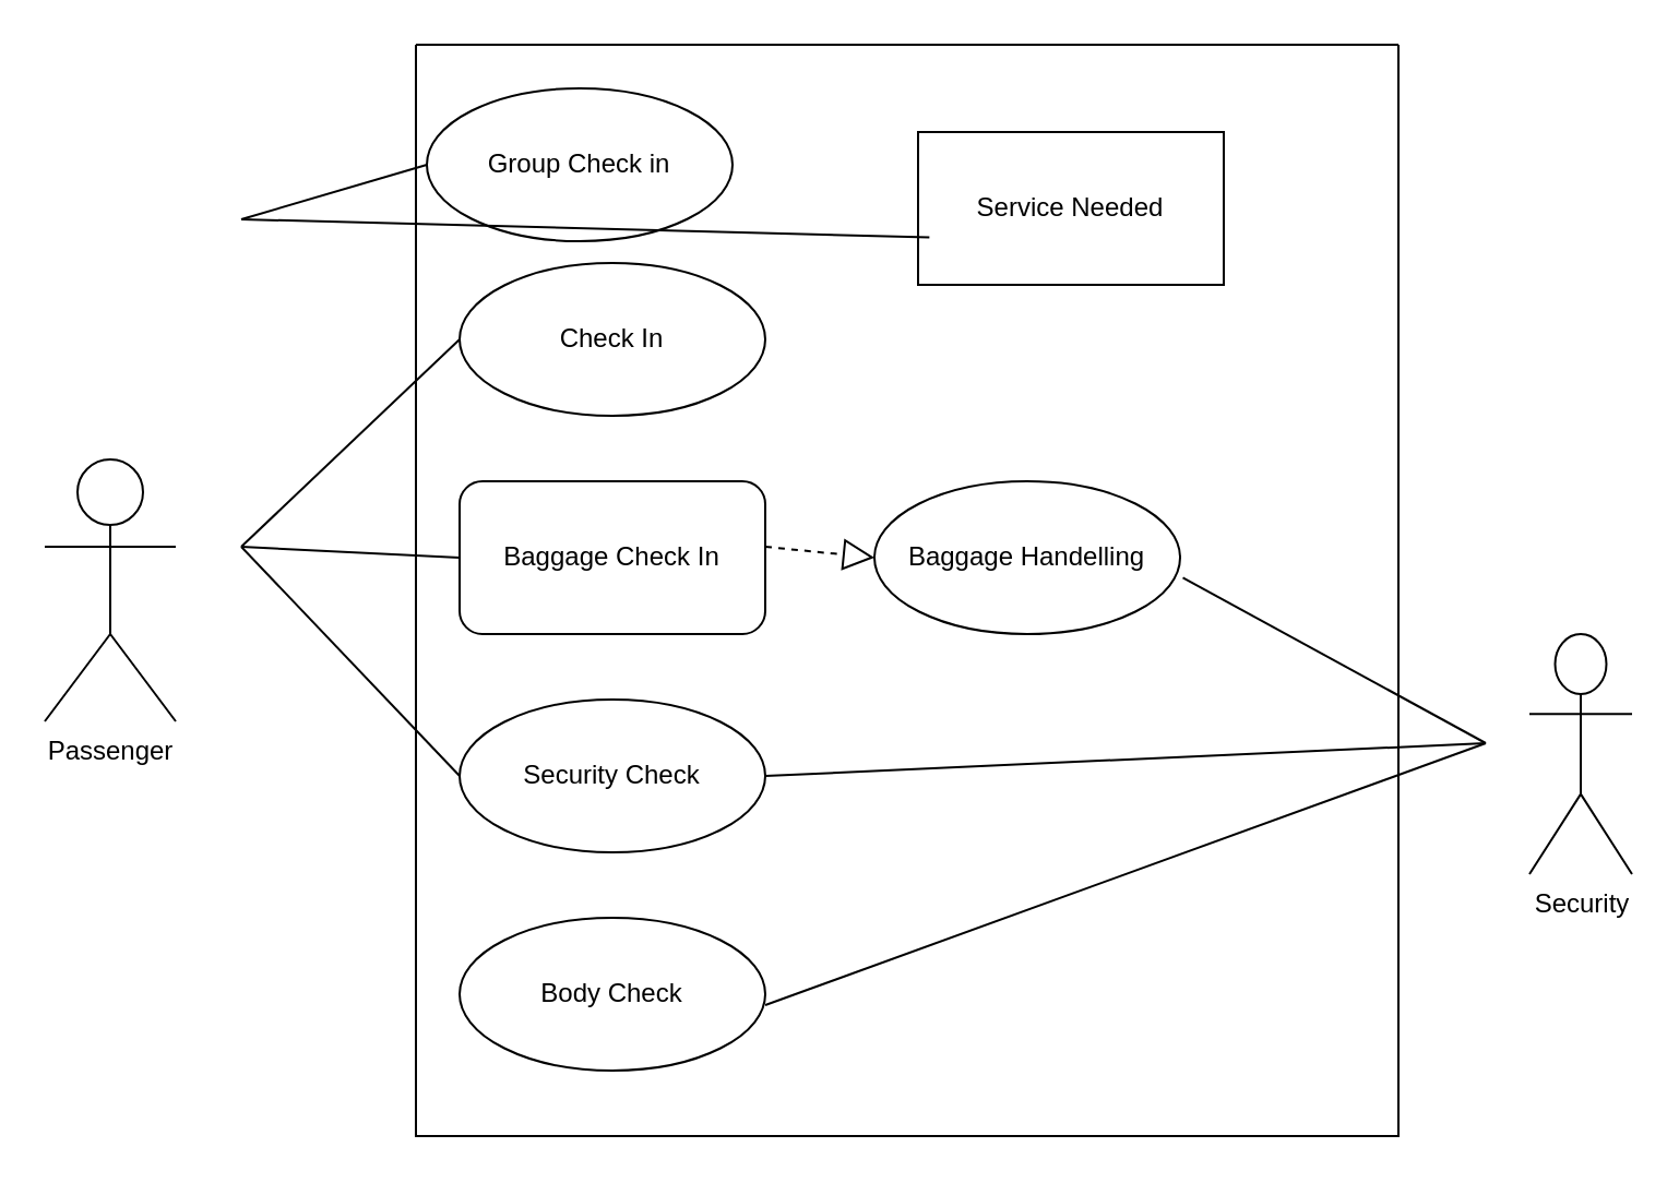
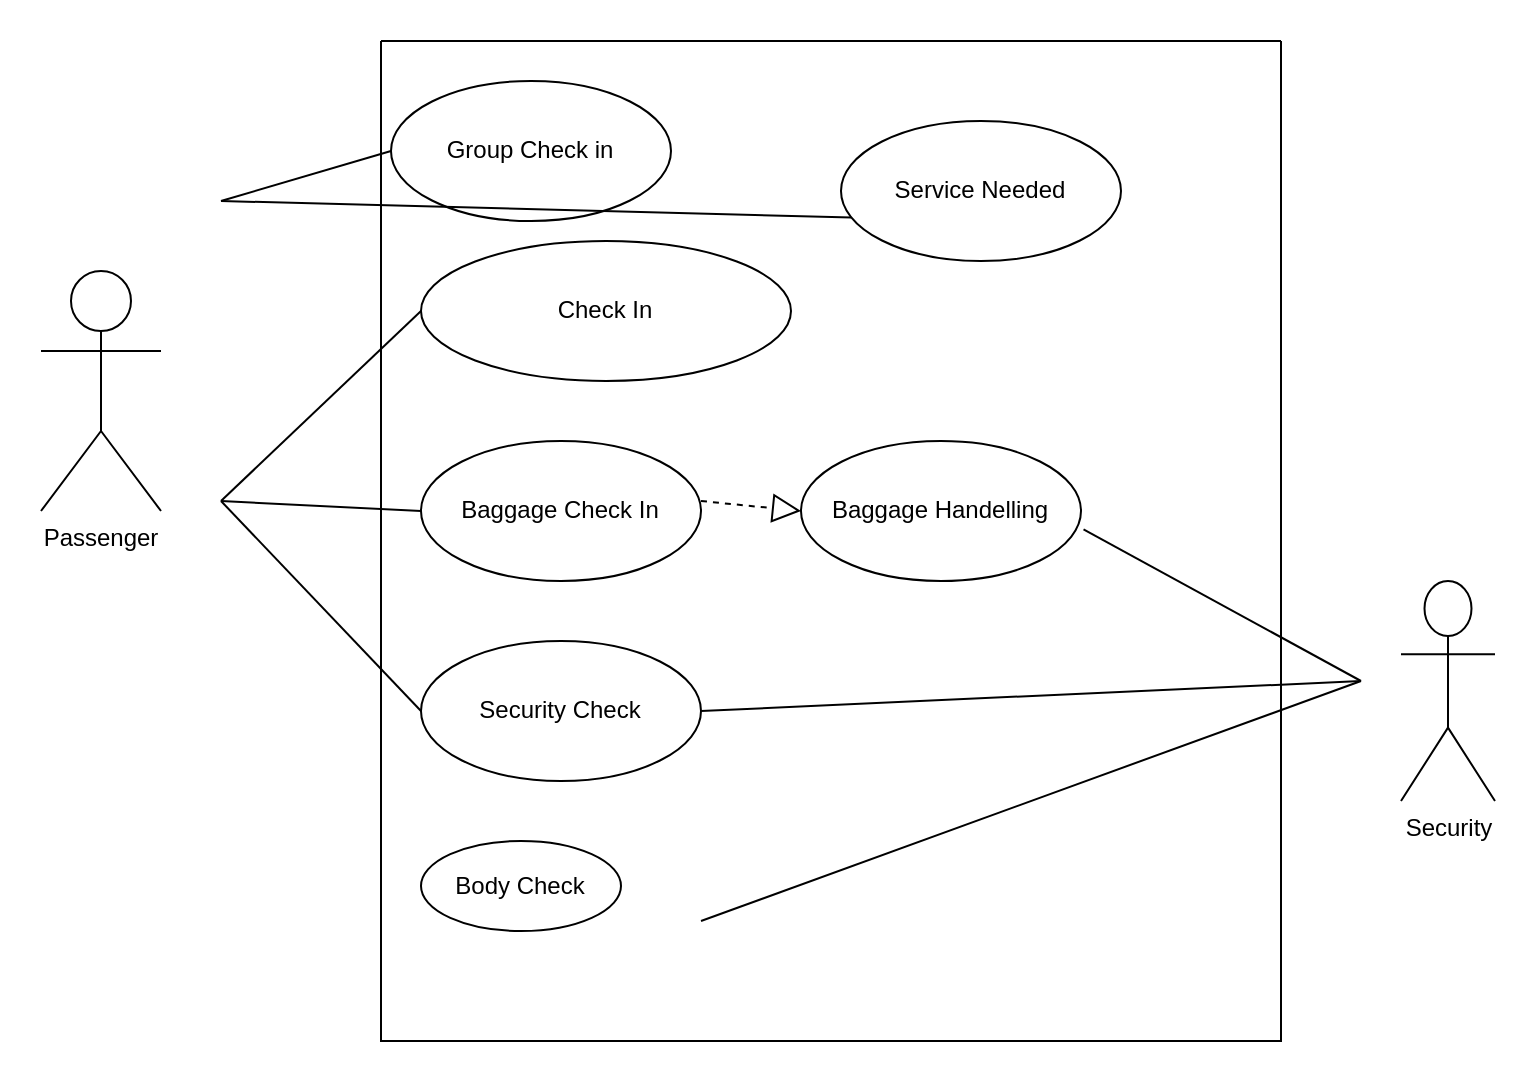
- <mxCell id="9" value="Service Needed" style="whiteSpace=wrap;html=1;rounded=0;" vertex="1" parent="2"><mxGeometry x="230" y="40" width="140" height="70" as="geometry" /></mxCell>
+ <mxCell id="9" value="Service Needed" style="ellipse;whiteSpace=wrap;html=1;" vertex="1" parent="2"><mxGeometry x="230" y="40" width="140" height="70" as="geometry" /></mxCell>
- <mxCell id="4" value="Check In" style="ellipse;whiteSpace=wrap;html=1;" vertex="1" parent="2"><mxGeometry x="20" y="100" width="140" height="70" as="geometry" /></mxCell>
+ <mxCell id="4" value="Check In" style="ellipse;whiteSpace=wrap;html=1;" vertex="1" parent="2"><mxGeometry x="20" y="100" width="185" height="70" as="geometry" /></mxCell>
- <mxCell id="5" value="Baggage Check In" style="whiteSpace=wrap;html=1;rounded=1;" vertex="1" parent="2"><mxGeometry x="20" y="200" width="140" height="70" as="geometry" /></mxCell>
+ <mxCell id="5" value="Baggage Check In" style="ellipse;whiteSpace=wrap;html=1;" vertex="1" parent="2"><mxGeometry x="20" y="200" width="140" height="70" as="geometry" /></mxCell>
- <mxCell id="14" value="Passenger" style="shape=umlActor;verticalLabelPosition=bottom;verticalAlign=top;html=1;outlineConnect=0;" vertex="1" parent="1"><mxGeometry x="20" y="210" width="60" height="120" as="geometry" /></mxCell>
+ <mxCell id="14" value="Passenger" style="shape=umlActor;verticalLabelPosition=bottom;verticalAlign=top;html=1;outlineConnect=0;" vertex="1" parent="1"><mxGeometry x="20" y="135" width="60" height="120" as="geometry" /></mxCell>
- <mxCell id="8" value="Body Check" style="ellipse;whiteSpace=wrap;html=1;" vertex="1" parent="2"><mxGeometry x="20" y="400" width="140" height="70" as="geometry" /></mxCell>
+ <mxCell id="8" value="Body Check" style="ellipse;whiteSpace=wrap;html=1;" vertex="1" parent="2"><mxGeometry x="20" y="400" width="100" height="45" as="geometry" /></mxCell>
